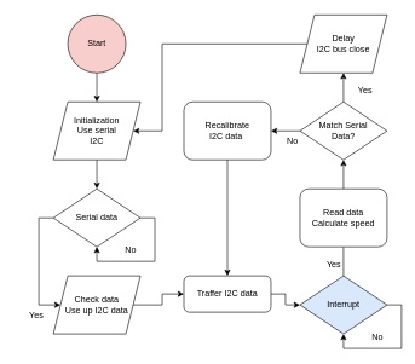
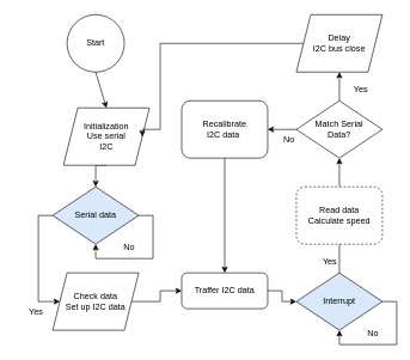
- <mxCell id="2" value="Start" style="ellipse;whiteSpace=wrap;html=1;fillColor=#f8cecc;" parent="1" vertex="1"><mxGeometry x="93" y="20" width="80" height="80" as="geometry" /></mxCell>
+ <mxCell id="2" value="Start" style="ellipse;whiteSpace=wrap;html=1;" parent="1" vertex="1"><mxGeometry x="93" y="20" width="80" height="80" as="geometry" /></mxCell>
- <mxCell id="4" value="Initialization&lt;div&gt;Use serial&lt;/div&gt;&lt;div&gt;I2C&lt;/div&gt;" style="shape=parallelogram;perimeter=parallelogramPerimeter;whiteSpace=wrap;html=1;fixedSize=1;" parent="1" vertex="1"><mxGeometry x="73" y="140" width="120" height="80" as="geometry" /></mxCell>
+ <mxCell id="4" value="Initialization&lt;div&gt;Use serial&lt;/div&gt;&lt;div&gt;I2C&lt;/div&gt;" style="shape=parallelogram;perimeter=parallelogramPerimeter;whiteSpace=wrap;html=1;fixedSize=1;" parent="1" vertex="1"><mxGeometry x="88" y="150" width="120" height="80" as="geometry" /></mxCell>
- <mxCell id="7" value="Serial data" style="rhombus;whiteSpace=wrap;html=1;" parent="1" vertex="1"><mxGeometry x="73" y="260" width="120" height="80" as="geometry" /></mxCell>
+ <mxCell id="7" value="Serial data" style="rhombus;whiteSpace=wrap;html=1;fillColor=#dae8fc;" parent="1" vertex="1"><mxGeometry x="73" y="260" width="120" height="80" as="geometry" /></mxCell>
- <mxCell id="15" value="Read data&lt;div&gt;Calculate speed&lt;/div&gt;" style="rounded=1;whiteSpace=wrap;html=1;" parent="1" vertex="1"><mxGeometry x="413" y="260" width="120" height="80" as="geometry" /></mxCell>
+ <mxCell id="15" value="Read data&lt;div&gt;Calculate speed&lt;/div&gt;" style="rounded=1;whiteSpace=wrap;html=1;dashed=1;" parent="1" vertex="1"><mxGeometry x="413" y="260" width="120" height="80" as="geometry" /></mxCell>
- <mxCell id="9" value="Check data&lt;div&gt;Use up I2C data&lt;/div&gt;" style="shape=parallelogram;perimeter=parallelogramPerimeter;whiteSpace=wrap;html=1;fixedSize=1;" parent="1" vertex="1"><mxGeometry x="73" y="380" width="120" height="80" as="geometry" /></mxCell>
+ <mxCell id="9" value="Check data&lt;div&gt;Set up I2C data&lt;/div&gt;" style="shape=parallelogram;perimeter=parallelogramPerimeter;whiteSpace=wrap;html=1;fixedSize=1;" parent="1" vertex="1"><mxGeometry x="73" y="380" width="120" height="80" as="geometry" /></mxCell>
